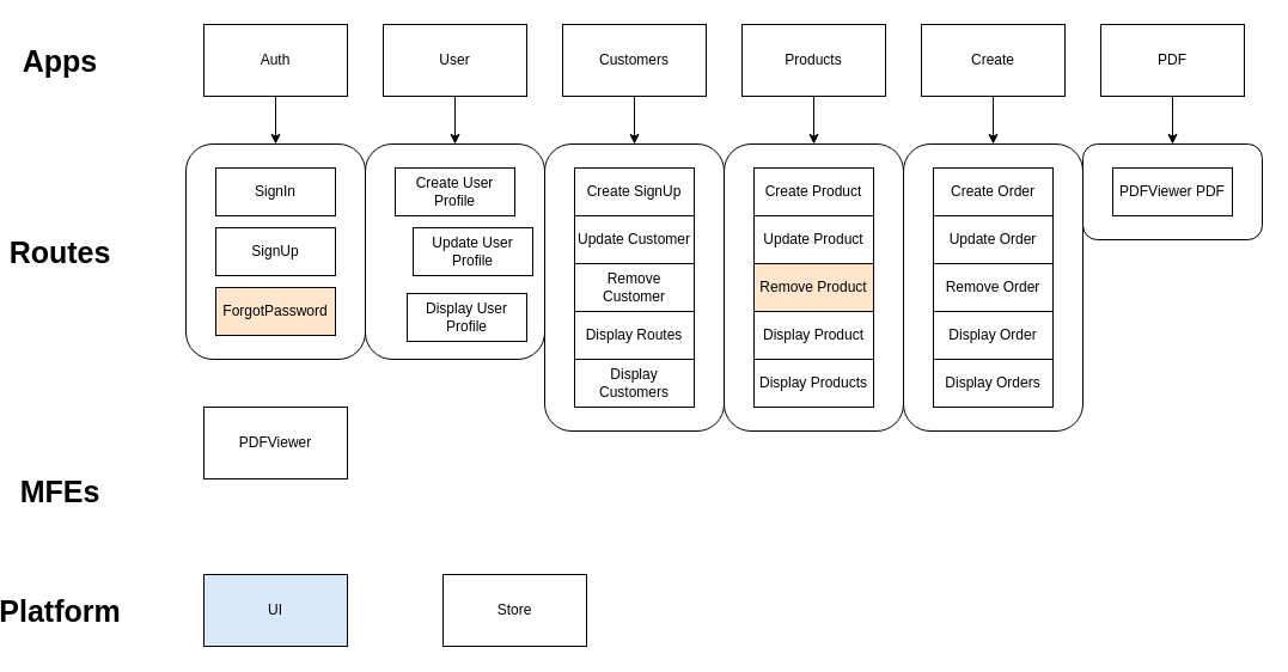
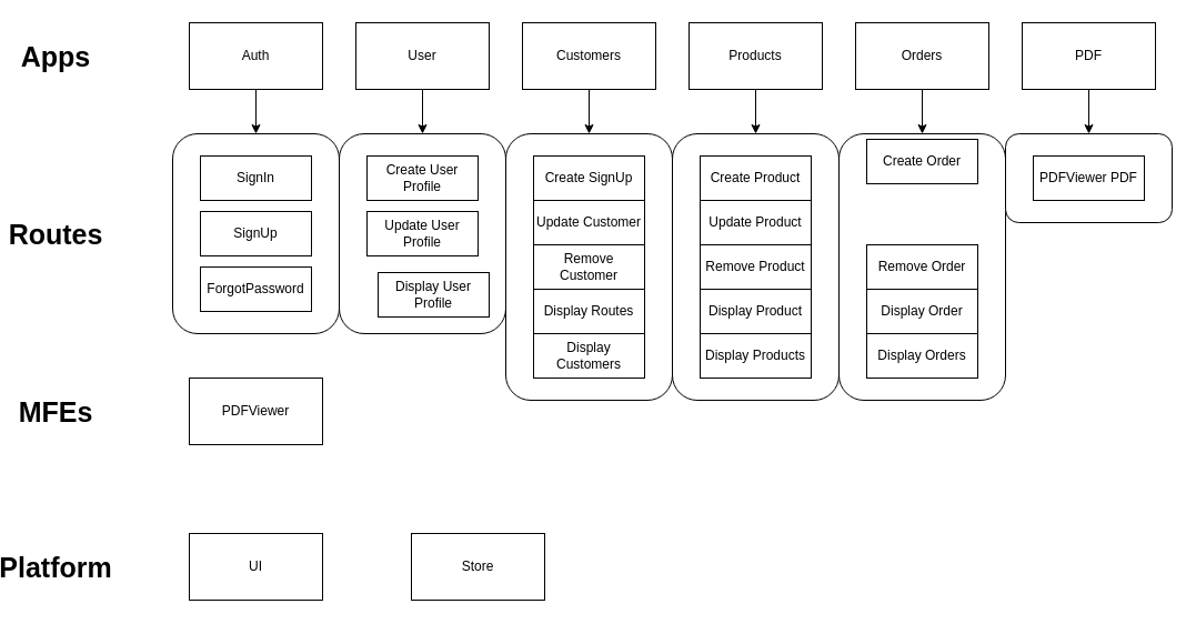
- <mxCell id="10" value="Create" style="rounded=0;whiteSpace=wrap;html=1;" parent="1" vertex="1"><mxGeometry x="770" y="20" width="120" height="60" as="geometry" /></mxCell>
+ <mxCell id="10" value="Orders" style="rounded=0;whiteSpace=wrap;html=1;" parent="1" vertex="1"><mxGeometry x="770" y="20" width="120" height="60" as="geometry" /></mxCell>
- <mxCell id="40" value="Create Order" style="rounded=0;whiteSpace=wrap;html=1;" parent="1" vertex="1"><mxGeometry x="780" y="140" width="100" height="40" as="geometry" /></mxCell>
+ <mxCell id="40" value="Create Order" style="rounded=0;whiteSpace=wrap;html=1;" parent="1" vertex="1"><mxGeometry x="780" y="125" width="100" height="40" as="geometry" /></mxCell>
- <mxCell id="41" value="Update Order" style="rounded=0;whiteSpace=wrap;html=1;" parent="1" vertex="1"><mxGeometry x="780" y="180" width="100" height="40" as="geometry" /></mxCell>
- <mxCell id="25" value="Update User Profile" style="rounded=0;whiteSpace=wrap;html=1;" parent="1" vertex="1"><mxGeometry x="345" y="190" width="100" height="40" as="geometry" /></mxCell>
+ <mxCell id="25" value="Update User Profile" style="rounded=0;whiteSpace=wrap;html=1;" parent="1" vertex="1"><mxGeometry x="330" y="190" width="100" height="40" as="geometry" /></mxCell>
- <mxCell id="36" value="Remove Product" style="rounded=0;whiteSpace=wrap;html=1;fillColor=#ffe6cc;" parent="1" vertex="1"><mxGeometry x="630" y="220" width="100" height="40" as="geometry" /></mxCell>
+ <mxCell id="36" value="Remove Product" style="rounded=0;whiteSpace=wrap;html=1;" parent="1" vertex="1"><mxGeometry x="630" y="220" width="100" height="40" as="geometry" /></mxCell>
- <mxCell id="19" value="ForgotPassword" style="rounded=0;whiteSpace=wrap;html=1;fillColor=#ffe6cc;" parent="1" vertex="1"><mxGeometry x="180" y="240" width="100" height="40" as="geometry" /></mxCell>
+ <mxCell id="19" value="ForgotPassword" style="rounded=0;whiteSpace=wrap;html=1;" parent="1" vertex="1"><mxGeometry x="180" y="240" width="100" height="40" as="geometry" /></mxCell>
- <mxCell id="13" value="&lt;b&gt;&lt;font style=&quot;font-size: 25px&quot;&gt;MFEs&lt;/font&gt;&lt;/b&gt;" style="text;html=1;strokeColor=none;fillColor=none;align=center;verticalAlign=middle;whiteSpace=wrap;rounded=0;fontSize=25;" parent="1" vertex="1"><mxGeometry x="20" y="395" width="60" height="30" as="geometry" /></mxCell>
+ <mxCell id="13" value="&lt;b&gt;&lt;font style=&quot;font-size: 25px&quot;&gt;MFEs&lt;/font&gt;&lt;/b&gt;" style="text;html=1;strokeColor=none;fillColor=none;align=center;verticalAlign=middle;whiteSpace=wrap;rounded=0;fontSize=25;" parent="1" vertex="1"><mxGeometry x="20" y="355" width="60" height="30" as="geometry" /></mxCell>
- <mxCell id="21" value="UI" style="rounded=0;whiteSpace=wrap;html=1;fillColor=#dae8fc;" parent="1" vertex="1"><mxGeometry x="170" y="480" width="120" height="60" as="geometry" /></mxCell>
+ <mxCell id="21" value="UI" style="rounded=0;whiteSpace=wrap;html=1;" parent="1" vertex="1"><mxGeometry x="170" y="480" width="120" height="60" as="geometry" /></mxCell>
